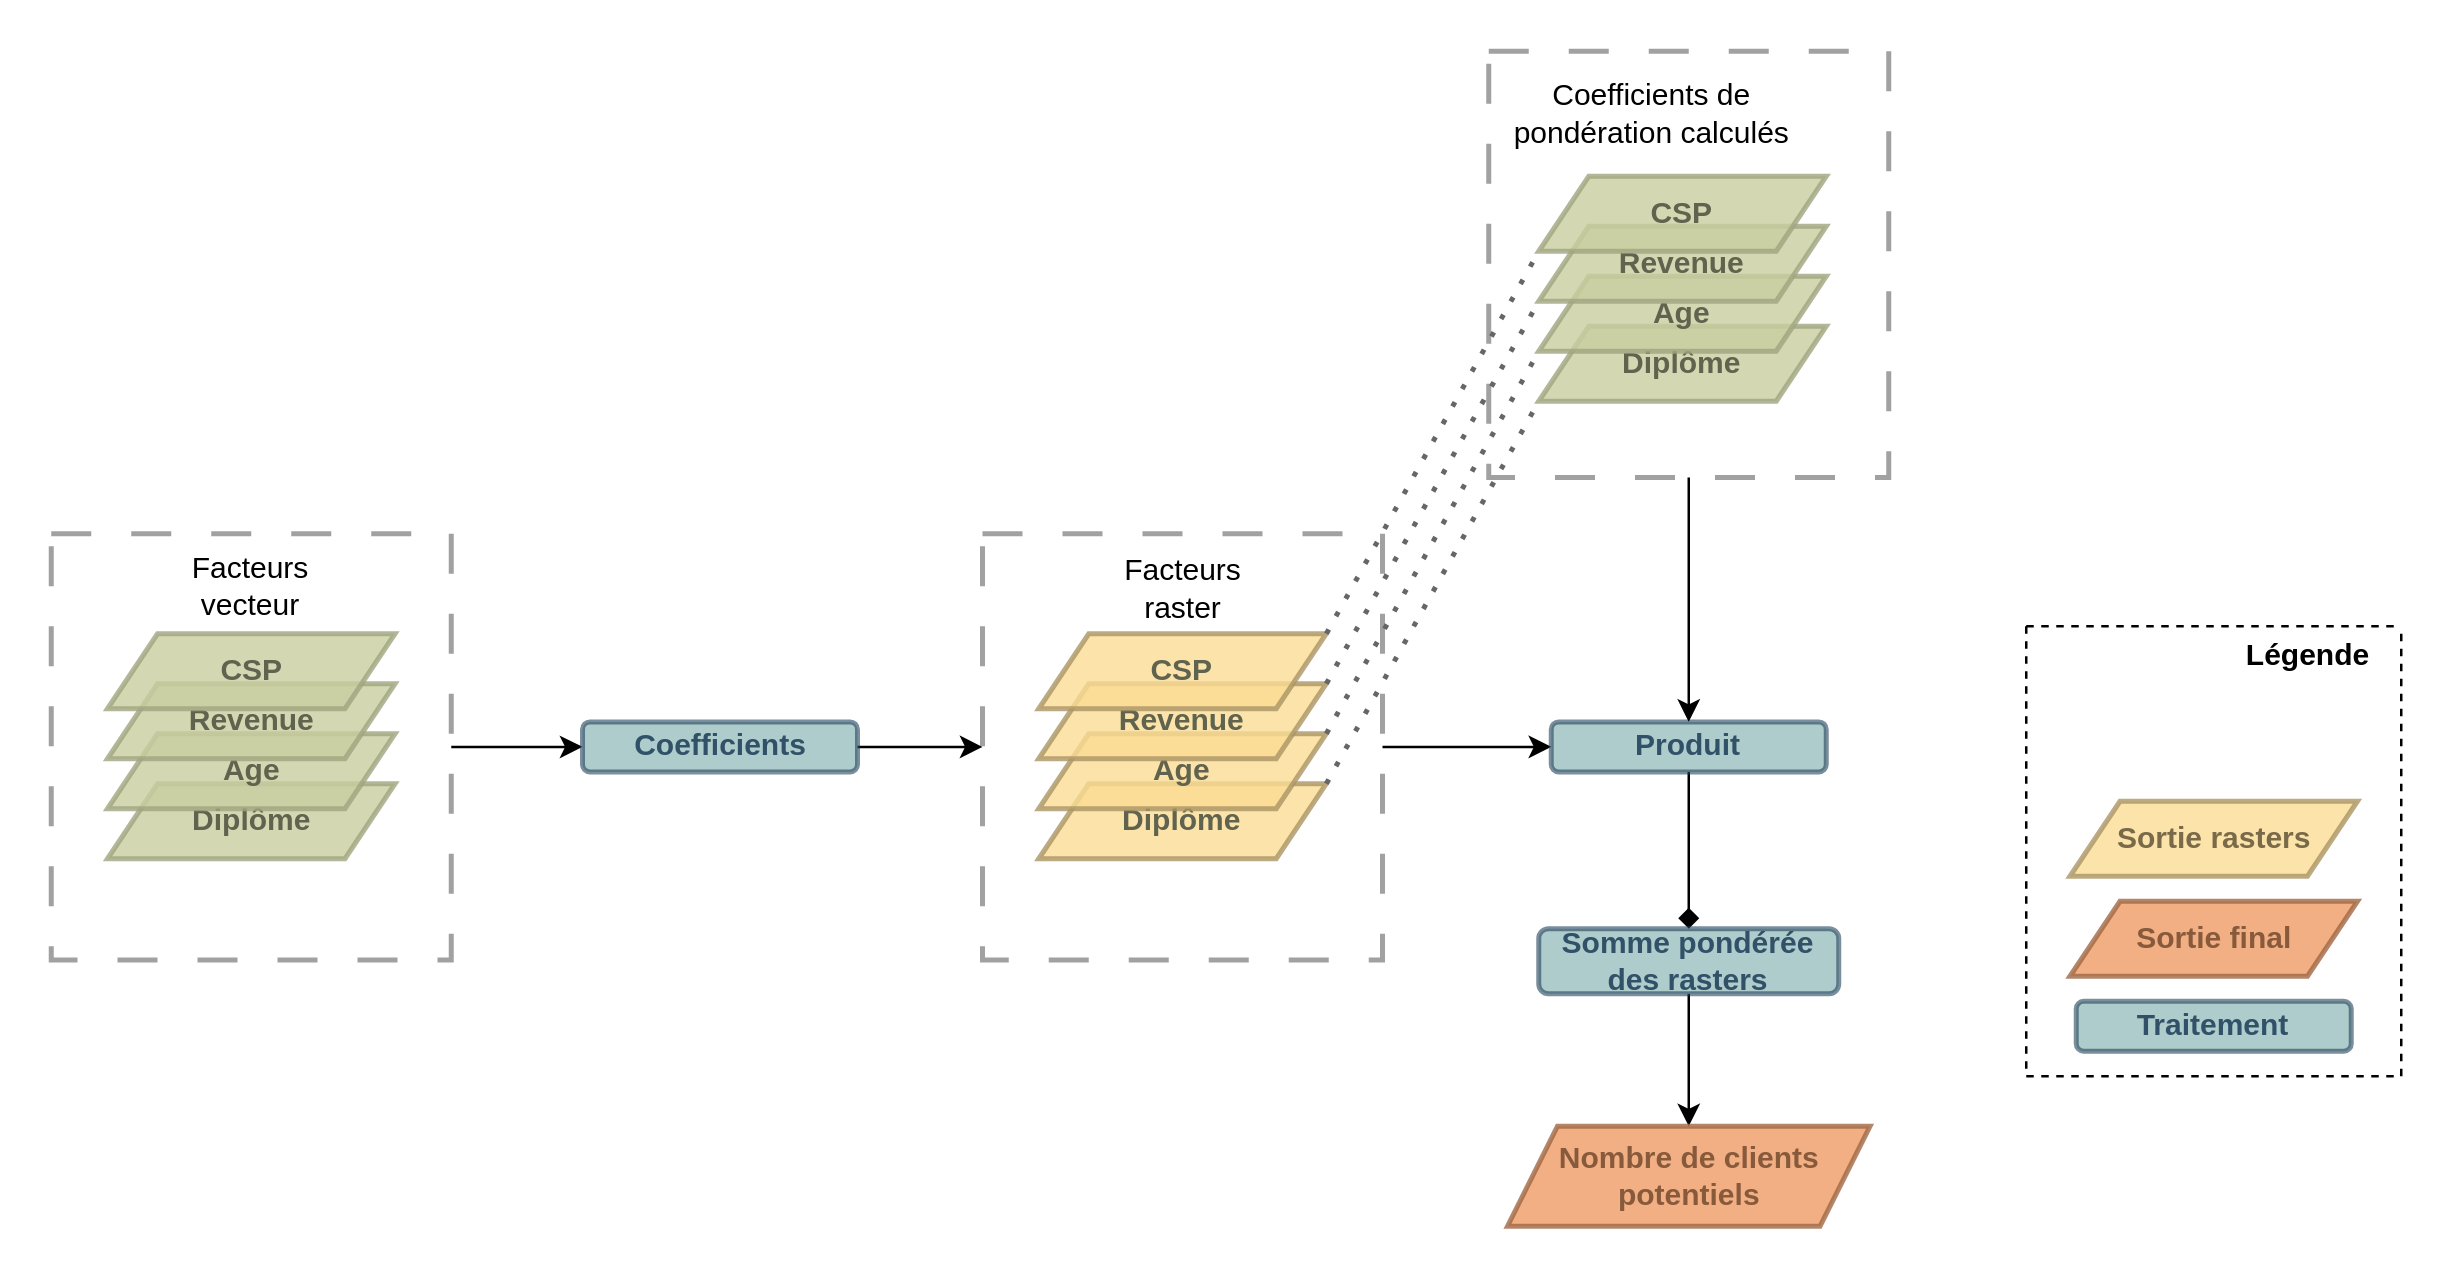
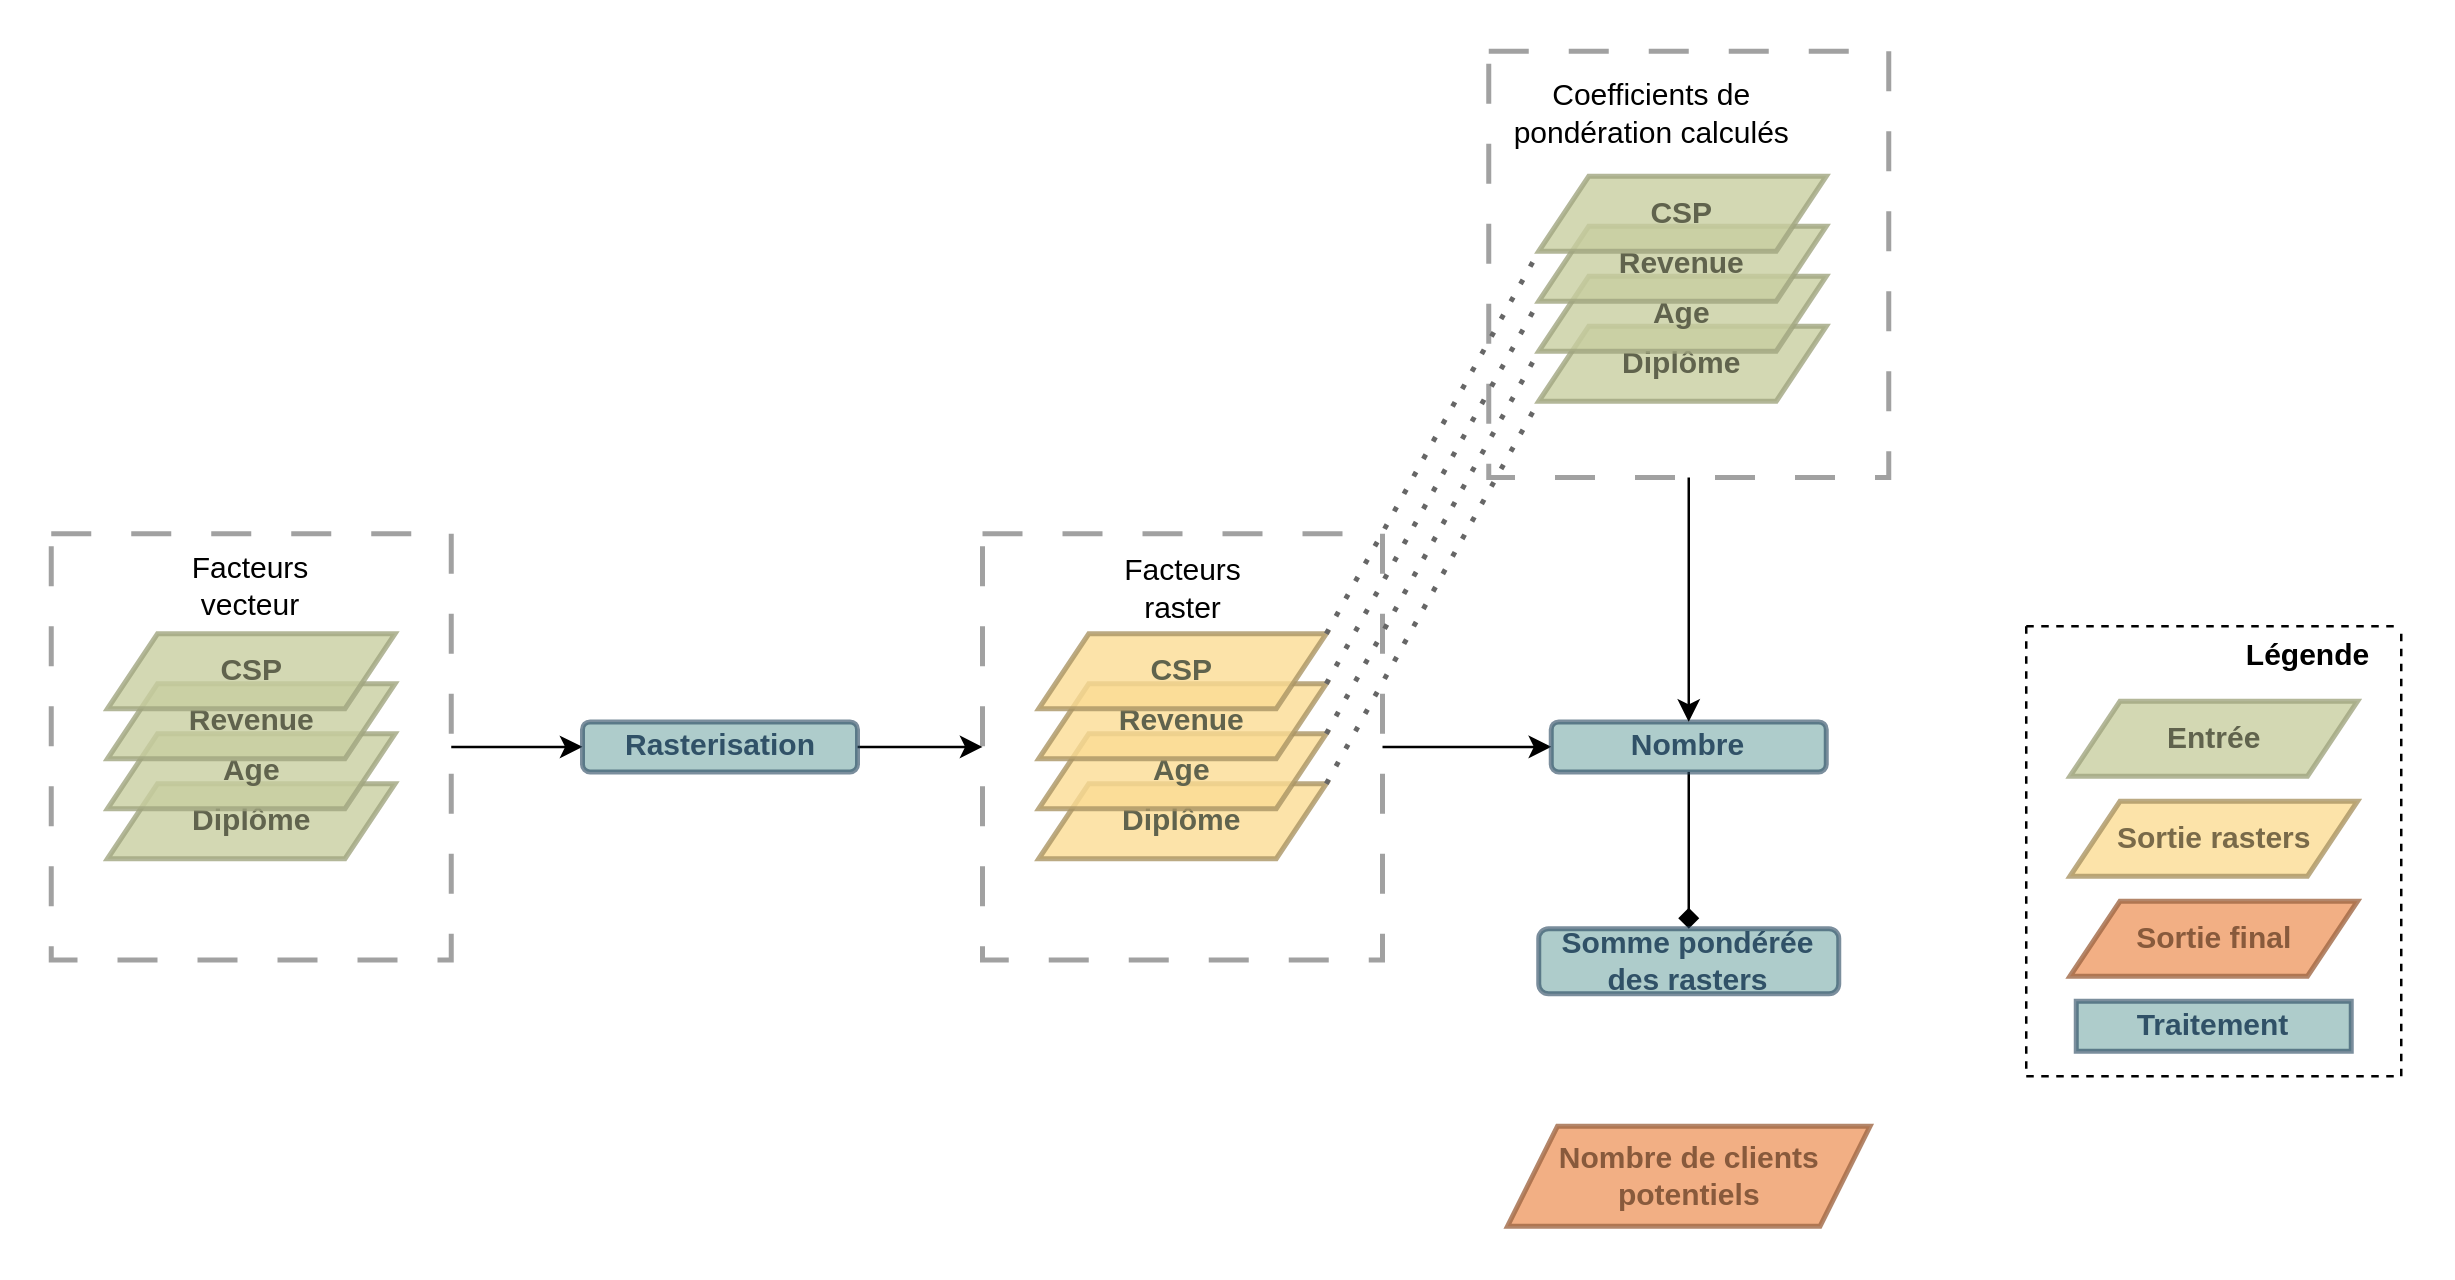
+ <mxCell id="11" value="&lt;font color=&quot;#60634d&quot;&gt;Entrée&lt;/font&gt;" style="shape=parallelogram;perimeter=parallelogramPerimeter;whiteSpace=wrap;html=1;fixedSize=1;fillColor=#C8CFA0;strokeColor=#A0A680;strokeWidth=2;fontStyle=1;fontColor=#99CCFF;align=center;verticalAlign=middle;fontFamily=Helvetica;fontSize=12;opacity=80;" parent="9" vertex="1"><mxGeometry x="17.5" y="30" width="115" height="30" as="geometry" /></mxCell>
- <mxCell id="19" value="&lt;font color=&quot;#23445d&quot;&gt;Coefficients&lt;/font&gt;" style="rounded=1;whiteSpace=wrap;html=1;fillColor=#78ABA8;strokeColor=#23445d;strokeWidth=2;fontStyle=1;fontColor=default;align=center;verticalAlign=middle;fontFamily=Helvetica;fontSize=12;opacity=60;textOpacity=90;" vertex="1" parent="1"><mxGeometry x="232.5" y="288.25" width="110" height="20" as="geometry" /></mxCell>
+ <mxCell id="19" value="&lt;font color=&quot;#23445d&quot;&gt;Rasterisation&lt;/font&gt;" style="rounded=1;whiteSpace=wrap;html=1;fillColor=#78ABA8;strokeColor=#23445d;strokeWidth=2;fontStyle=1;fontColor=default;align=center;verticalAlign=middle;fontFamily=Helvetica;fontSize=12;opacity=60;textOpacity=90;" vertex="1" parent="1"><mxGeometry x="232.5" y="288.25" width="110" height="20" as="geometry" /></mxCell>
- <mxCell id="26" value="&lt;font color=&quot;#23445d&quot;&gt;Produit&lt;/font&gt;" style="rounded=1;whiteSpace=wrap;html=1;fillColor=#78ABA8;strokeColor=#23445d;strokeWidth=2;fontStyle=1;fontColor=default;align=center;verticalAlign=middle;fontFamily=Helvetica;fontSize=12;opacity=60;textOpacity=90;" vertex="1" parent="1"><mxGeometry x="620" y="288.25" width="110" height="20" as="geometry" /></mxCell>
+ <mxCell id="26" value="&lt;font color=&quot;#23445d&quot;&gt;Nombre&lt;/font&gt;" style="rounded=1;whiteSpace=wrap;html=1;fillColor=#78ABA8;strokeColor=#23445d;strokeWidth=2;fontStyle=1;fontColor=default;align=center;verticalAlign=middle;fontFamily=Helvetica;fontSize=12;opacity=60;textOpacity=90;" vertex="1" parent="1"><mxGeometry x="620" y="288.25" width="110" height="20" as="geometry" /></mxCell>
- <mxCell id="14" value="&lt;font color=&quot;#23445d&quot;&gt;Traitement&lt;/font&gt;" style="rounded=1;whiteSpace=wrap;html=1;fillColor=#78ABA8;strokeColor=#23445d;strokeWidth=2;fontStyle=1;fontColor=default;align=center;verticalAlign=middle;fontFamily=Helvetica;fontSize=12;opacity=60;textOpacity=90;" parent="9" vertex="1"><mxGeometry x="20" y="150" width="110" height="20" as="geometry" /></mxCell>
+ <mxCell id="14" value="&lt;font color=&quot;#23445d&quot;&gt;Traitement&lt;/font&gt;" style="whiteSpace=wrap;html=1;fillColor=#78ABA8;strokeColor=#23445d;strokeWidth=2;fontStyle=1;fontColor=default;align=center;verticalAlign=middle;fontFamily=Helvetica;fontSize=12;opacity=60;textOpacity=90;rounded=0;" parent="9" vertex="1"><mxGeometry x="20" y="150" width="110" height="20" as="geometry" /></mxCell>
- <mxCell id="33" style="edgeStyle=orthogonalEdgeStyle;rounded=0;orthogonalLoop=1;jettySize=auto;html=1;entryX=0.5;entryY=0;entryDx=0;entryDy=0;" edge="1" parent="1" source="34" target="39"><mxGeometry relative="1" as="geometry" /></mxCell>
